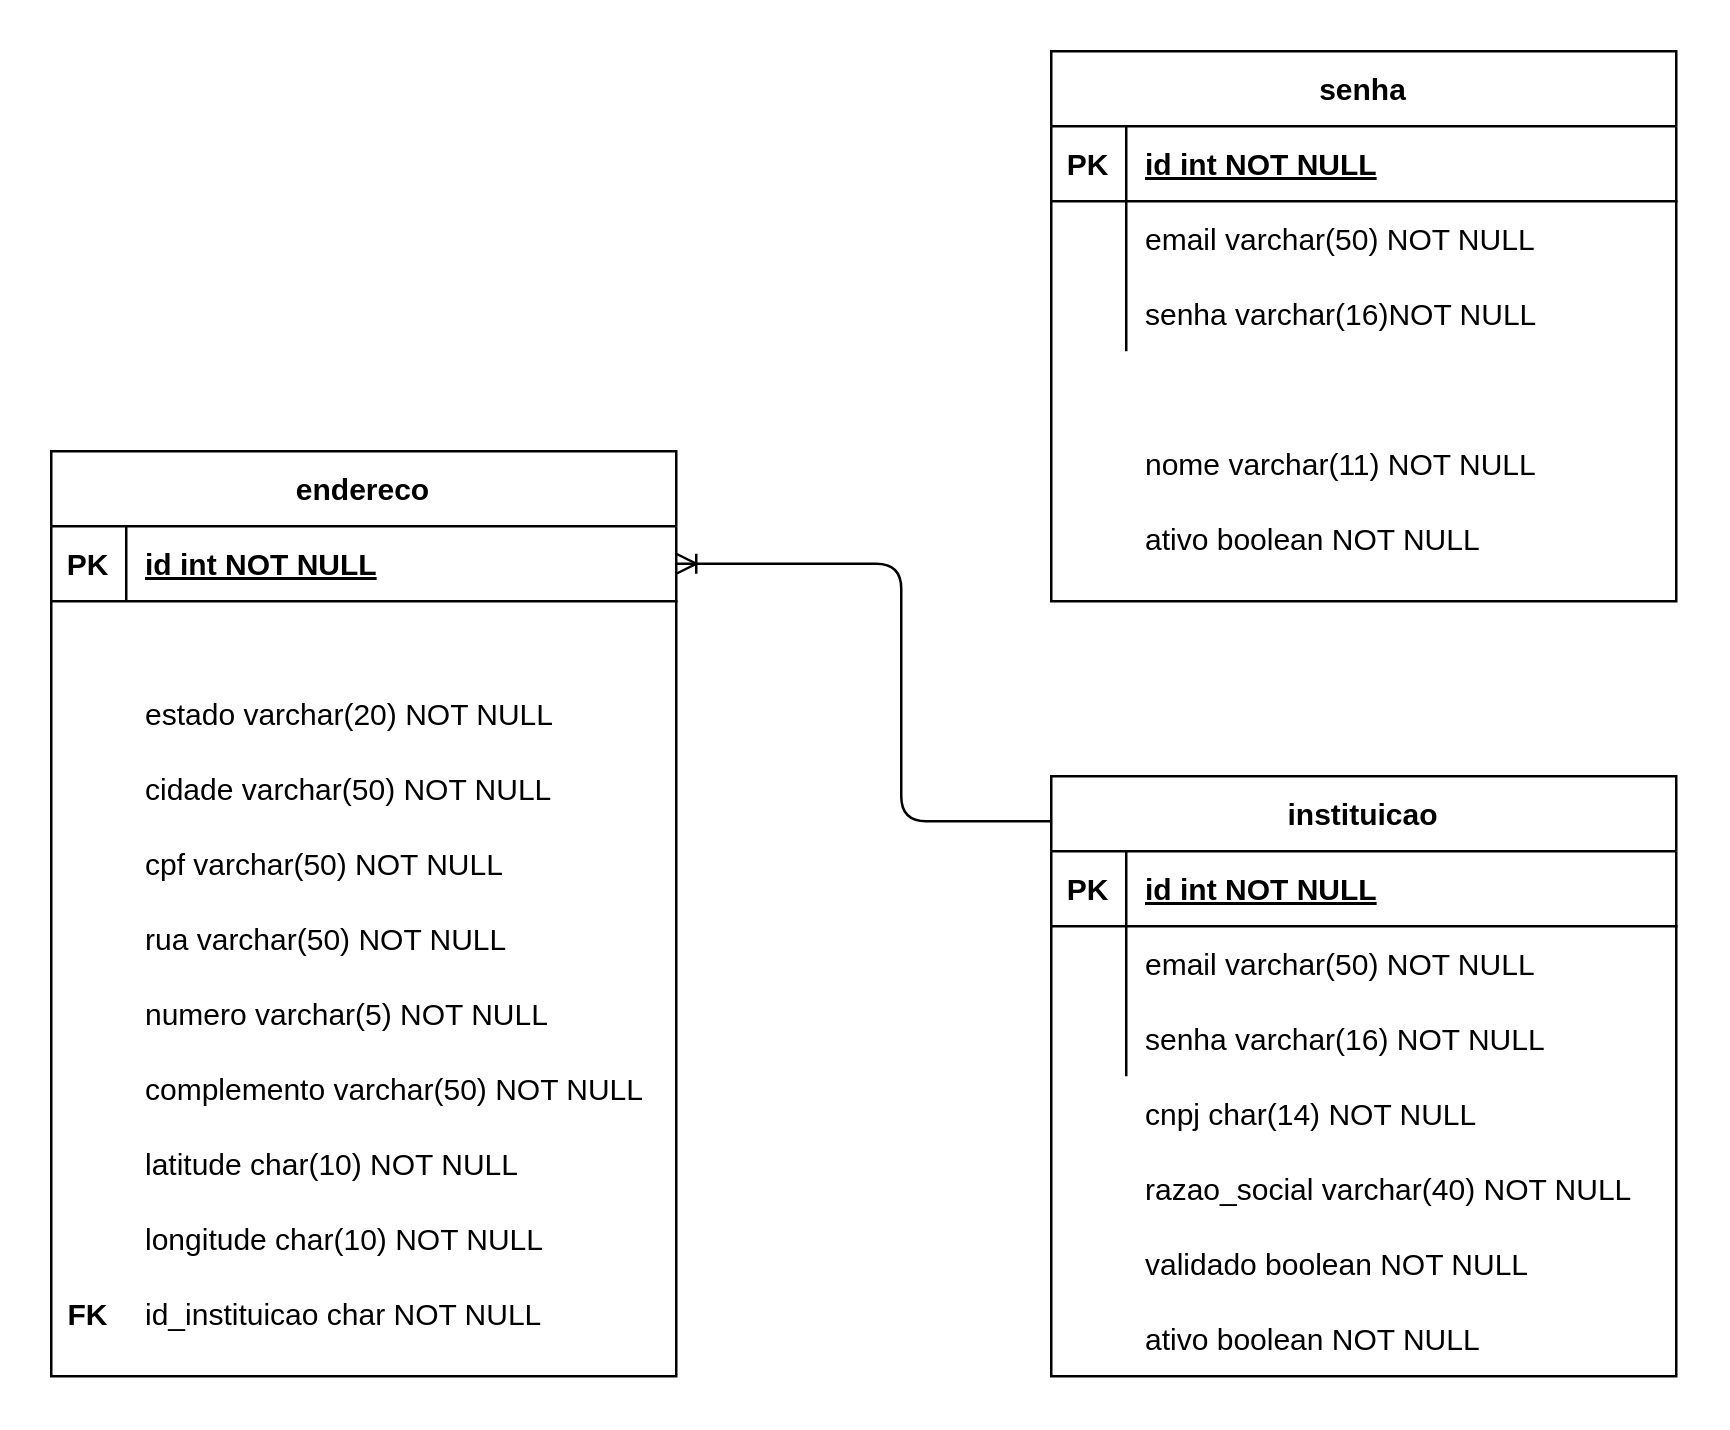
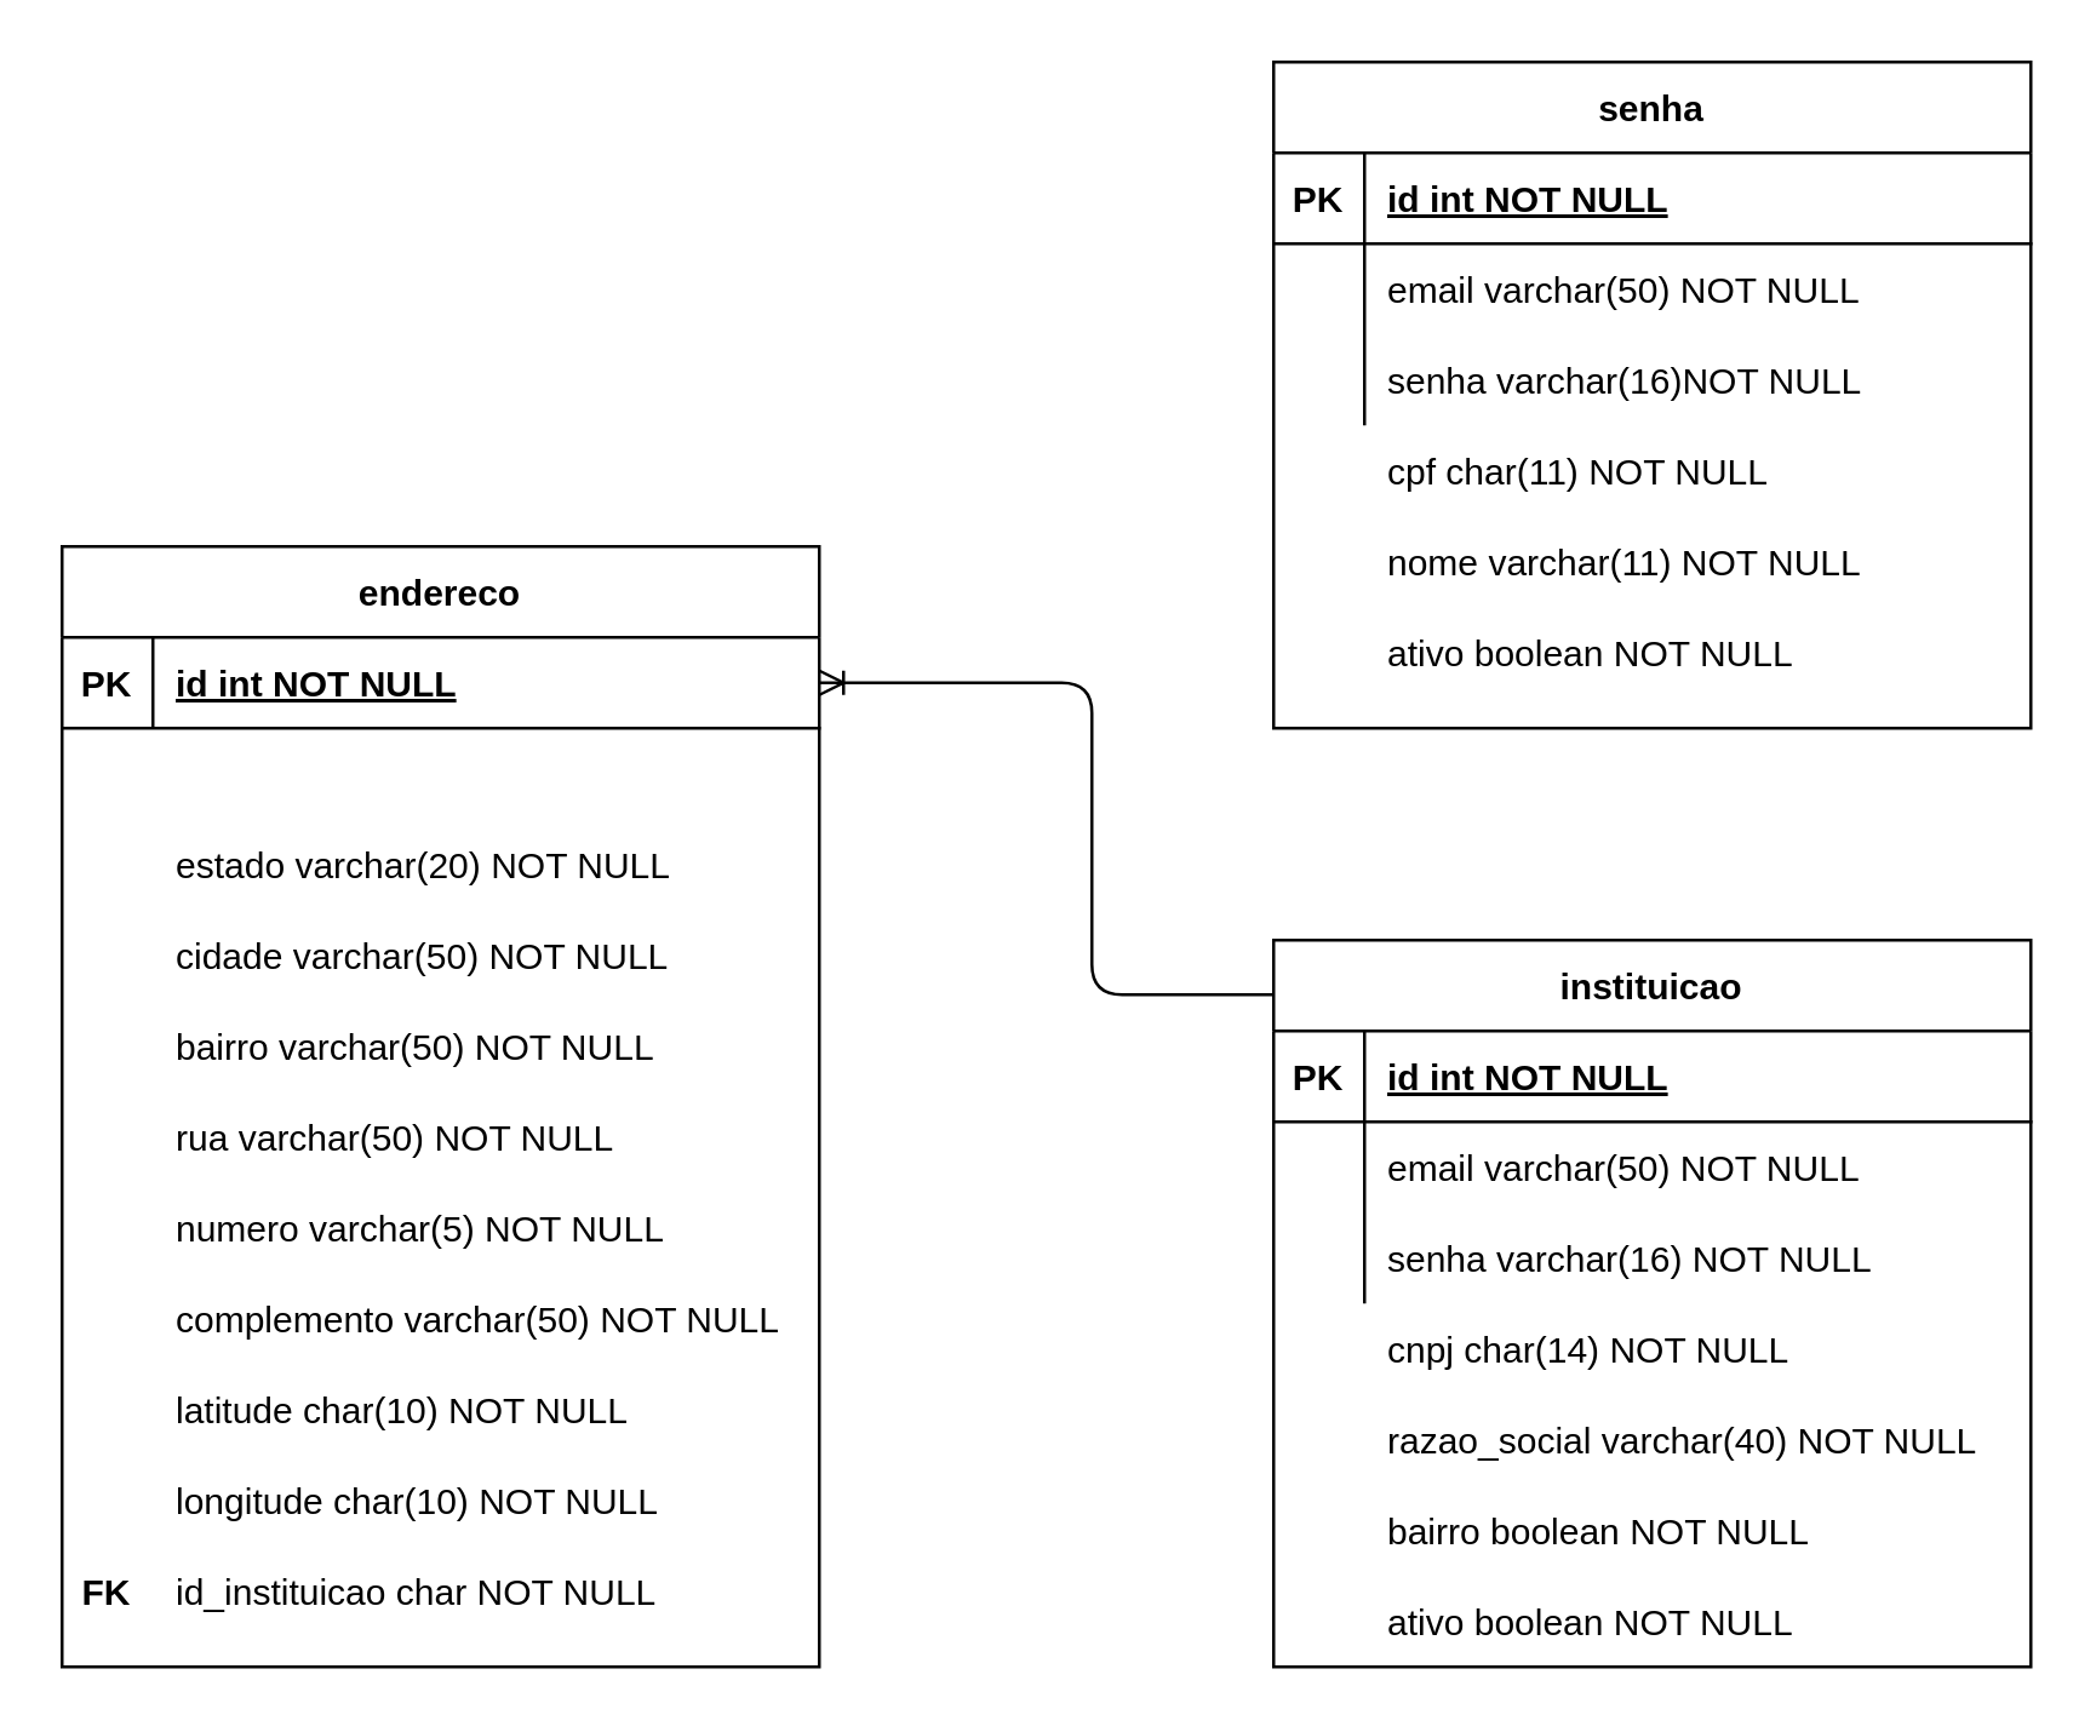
+ <mxCell id="28" value="cpf char(11) NOT NULL" style="shape=partialRectangle;overflow=hidden;connectable=0;fillColor=none;top=0;left=0;bottom=0;right=0;align=left;spacingLeft=6;" vertex="1" parent="1"><mxGeometry x="450" y="140" width="220" height="30" as="geometry" /></mxCell>
- <mxCell id="37" value="cpf varchar(50) NOT NULL" style="shape=partialRectangle;overflow=hidden;connectable=0;fillColor=none;top=0;left=0;bottom=0;right=0;align=left;spacingLeft=6;" vertex="1" parent="1"><mxGeometry x="50" y="330" width="220" height="30" as="geometry" /></mxCell>
+ <mxCell id="37" value="bairro varchar(50) NOT NULL" style="shape=partialRectangle;overflow=hidden;connectable=0;fillColor=none;top=0;left=0;bottom=0;right=0;align=left;spacingLeft=6;" vertex="1" parent="1"><mxGeometry x="50" y="330" width="220" height="30" as="geometry" /></mxCell>
- <mxCell id="33" value="validado boolean NOT NULL" style="shape=partialRectangle;overflow=hidden;connectable=0;fillColor=none;top=0;left=0;bottom=0;right=0;align=left;spacingLeft=6;" vertex="1" parent="1"><mxGeometry x="450" y="490" width="220" height="30" as="geometry" /></mxCell>
+ <mxCell id="33" value="bairro boolean NOT NULL" style="shape=partialRectangle;overflow=hidden;connectable=0;fillColor=none;top=0;left=0;bottom=0;right=0;align=left;spacingLeft=6;" vertex="1" parent="1"><mxGeometry x="450" y="490" width="220" height="30" as="geometry" /></mxCell>
